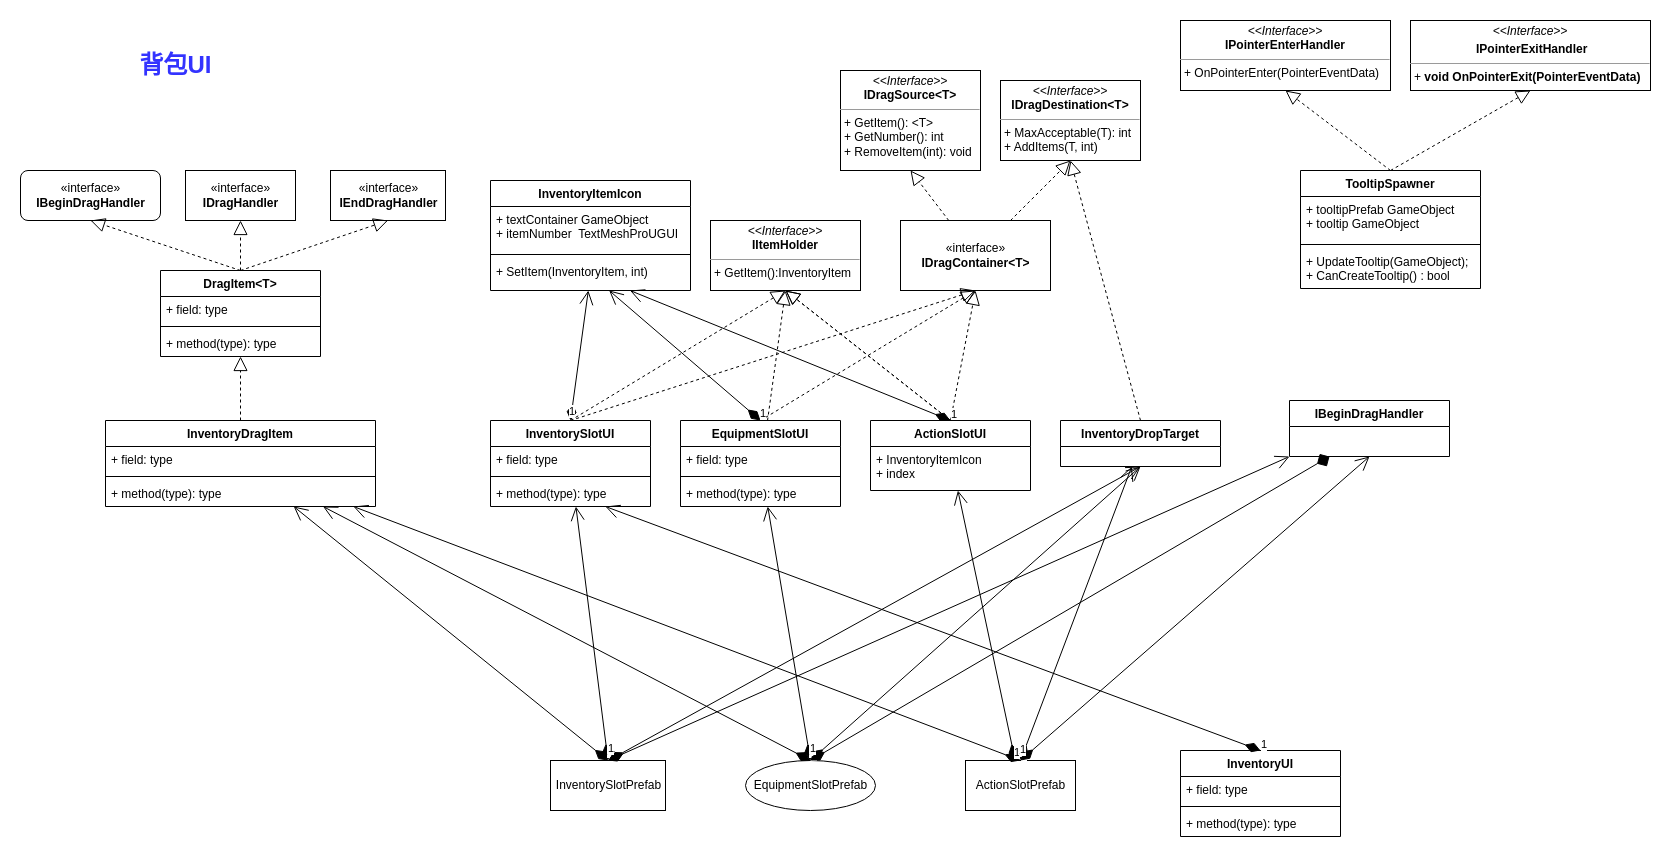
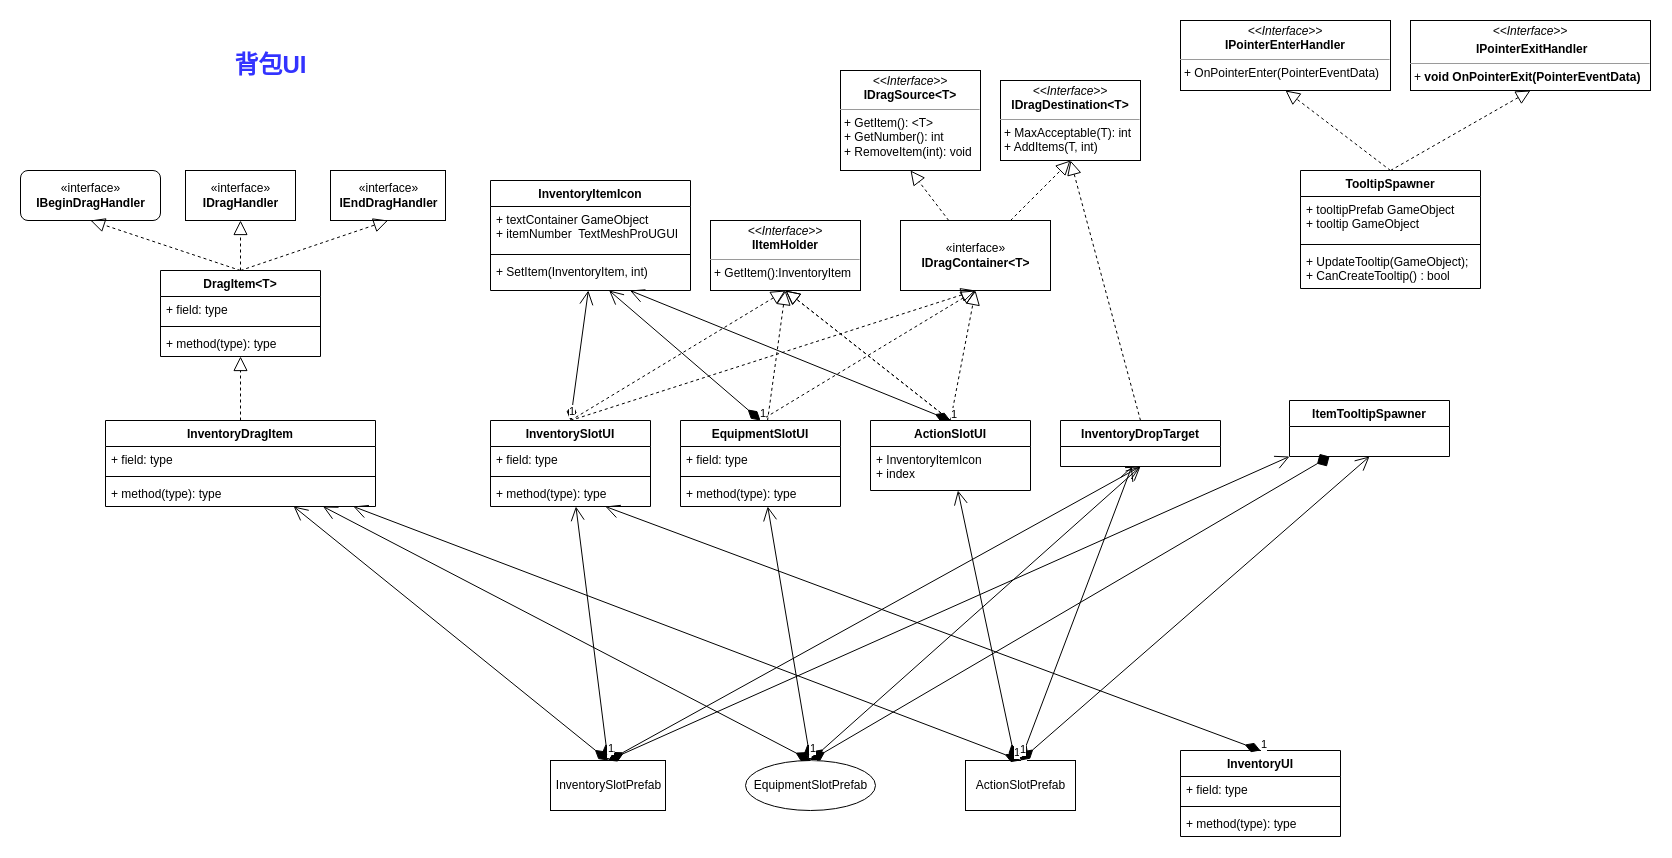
- <mxCell id="78" value="背包UI" style="text;html=1;align=center;verticalAlign=middle;resizable=0;points=[];autosize=1;fontColor=#3333FF;labelBorderColor=none;labelBackgroundColor=none;fontSize=24;fontStyle=1" vertex="1" parent="1"><mxGeometry x="130" y="50" width="90" height="30" as="geometry" /></mxCell>
+ <mxCell id="78" value="背包UI" style="text;html=1;align=center;verticalAlign=middle;resizable=0;points=[];autosize=1;fontColor=#3333FF;labelBorderColor=none;labelBackgroundColor=none;fontSize=24;fontStyle=1" vertex="1" parent="1"><mxGeometry x="225" y="50" width="90" height="30" as="geometry" /></mxCell>
- <mxCell id="77" value="IBeginDragHandler" style="swimlane;fontStyle=1;align=center;verticalAlign=top;childLayout=stackLayout;horizontal=1;startSize=26;horizontalStack=0;resizeParent=1;resizeParentMax=0;resizeLast=0;collapsible=1;marginBottom=0;" parent="1" vertex="1"><mxGeometry x="1289" y="400" width="160" height="56" as="geometry" /></mxCell>
+ <mxCell id="77" value="ItemTooltipSpawner" style="swimlane;fontStyle=1;align=center;verticalAlign=top;childLayout=stackLayout;horizontal=1;startSize=26;horizontalStack=0;resizeParent=1;resizeParentMax=0;resizeLast=0;collapsible=1;marginBottom=0;" parent="1" vertex="1"><mxGeometry x="1289" y="400" width="160" height="56" as="geometry" /></mxCell>
